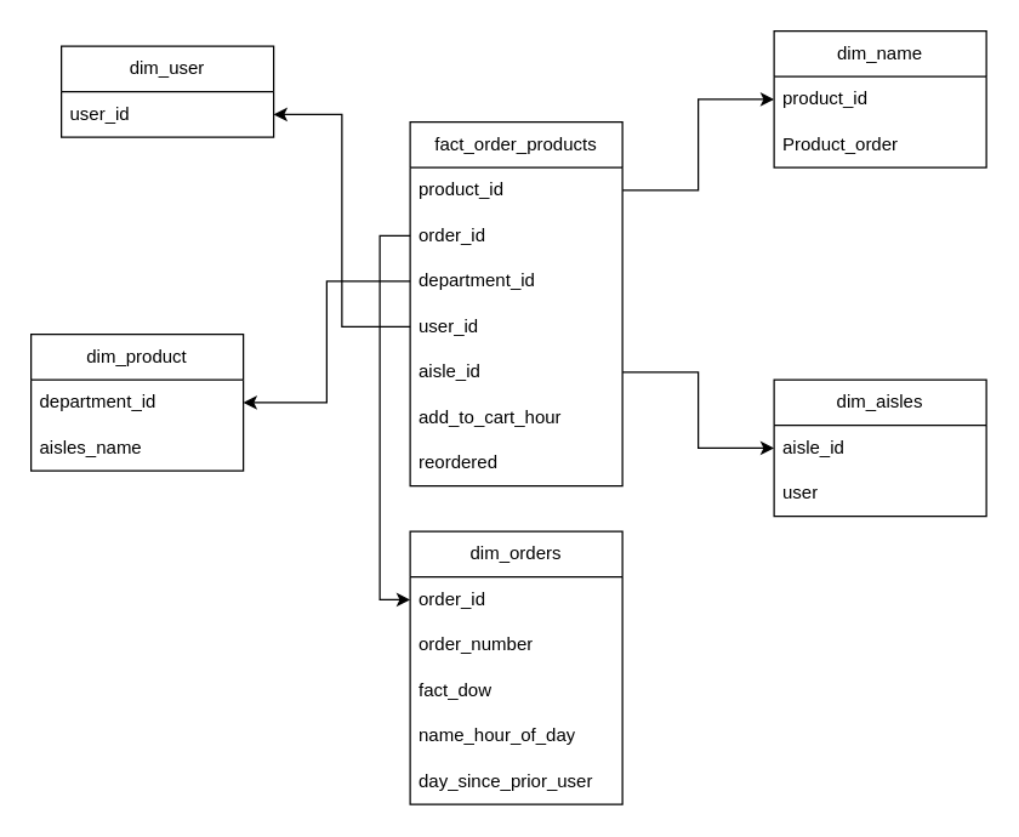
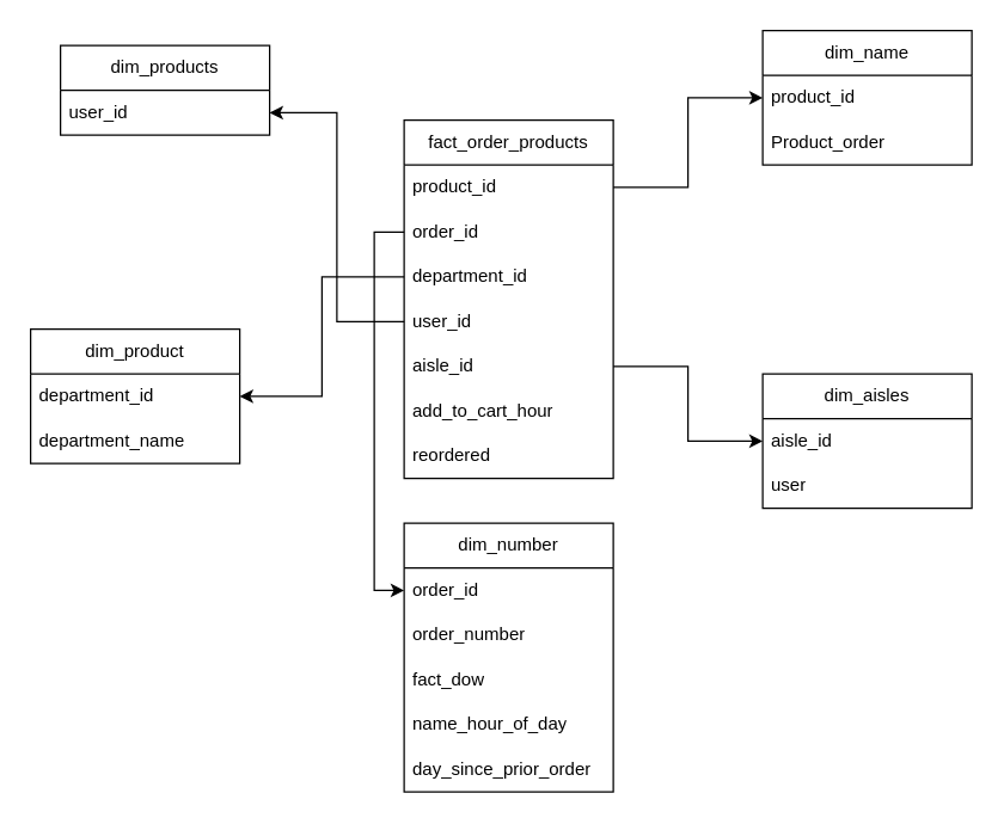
- <mxCell id="2" value="dim_user" style="swimlane;fontStyle=0;childLayout=stackLayout;horizontal=1;startSize=30;horizontalStack=0;resizeParent=1;resizeParentMax=0;resizeLast=0;collapsible=1;marginBottom=0;whiteSpace=wrap;html=1;" vertex="1" parent="1"><mxGeometry x="40" y="30" width="140" height="60" as="geometry" /></mxCell>
+ <mxCell id="2" value="dim_products" style="swimlane;fontStyle=0;childLayout=stackLayout;horizontal=1;startSize=30;horizontalStack=0;resizeParent=1;resizeParentMax=0;resizeLast=0;collapsible=1;marginBottom=0;whiteSpace=wrap;html=1;" vertex="1" parent="1"><mxGeometry x="40" y="30" width="140" height="60" as="geometry" /></mxCell>
- <mxCell id="9" value="aisles_name" style="text;strokeColor=none;fillColor=none;align=left;verticalAlign=middle;spacingLeft=4;spacingRight=4;overflow=hidden;points=[[0,0.5],[1,0.5]];portConstraint=eastwest;rotatable=0;whiteSpace=wrap;html=1;" vertex="1" parent="7"><mxGeometry y="60" width="140" height="30" as="geometry" /></mxCell>
+ <mxCell id="9" value="department_name" style="text;strokeColor=none;fillColor=none;align=left;verticalAlign=middle;spacingLeft=4;spacingRight=4;overflow=hidden;points=[[0,0.5],[1,0.5]];portConstraint=eastwest;rotatable=0;whiteSpace=wrap;html=1;" vertex="1" parent="7"><mxGeometry y="60" width="140" height="30" as="geometry" /></mxCell>
- <mxCell id="13" value="dim_orders" style="swimlane;fontStyle=0;childLayout=stackLayout;horizontal=1;startSize=30;horizontalStack=0;resizeParent=1;resizeParentMax=0;resizeLast=0;collapsible=1;marginBottom=0;whiteSpace=wrap;html=1;" vertex="1" parent="1"><mxGeometry x="270" y="350" width="140" height="180" as="geometry" /></mxCell>
+ <mxCell id="13" value="dim_number" style="swimlane;fontStyle=0;childLayout=stackLayout;horizontal=1;startSize=30;horizontalStack=0;resizeParent=1;resizeParentMax=0;resizeLast=0;collapsible=1;marginBottom=0;whiteSpace=wrap;html=1;" vertex="1" parent="1"><mxGeometry x="270" y="350" width="140" height="180" as="geometry" /></mxCell>
- <mxCell id="18" value="day_since_prior_user" style="text;strokeColor=none;fillColor=none;align=left;verticalAlign=middle;spacingLeft=4;spacingRight=4;overflow=hidden;points=[[0,0.5],[1,0.5]];portConstraint=eastwest;rotatable=0;whiteSpace=wrap;html=1;" vertex="1" parent="13"><mxGeometry y="150" width="140" height="30" as="geometry" /></mxCell>
+ <mxCell id="18" value="day_since_prior_order" style="text;strokeColor=none;fillColor=none;align=left;verticalAlign=middle;spacingLeft=4;spacingRight=4;overflow=hidden;points=[[0,0.5],[1,0.5]];portConstraint=eastwest;rotatable=0;whiteSpace=wrap;html=1;" vertex="1" parent="13"><mxGeometry y="150" width="140" height="30" as="geometry" /></mxCell>
